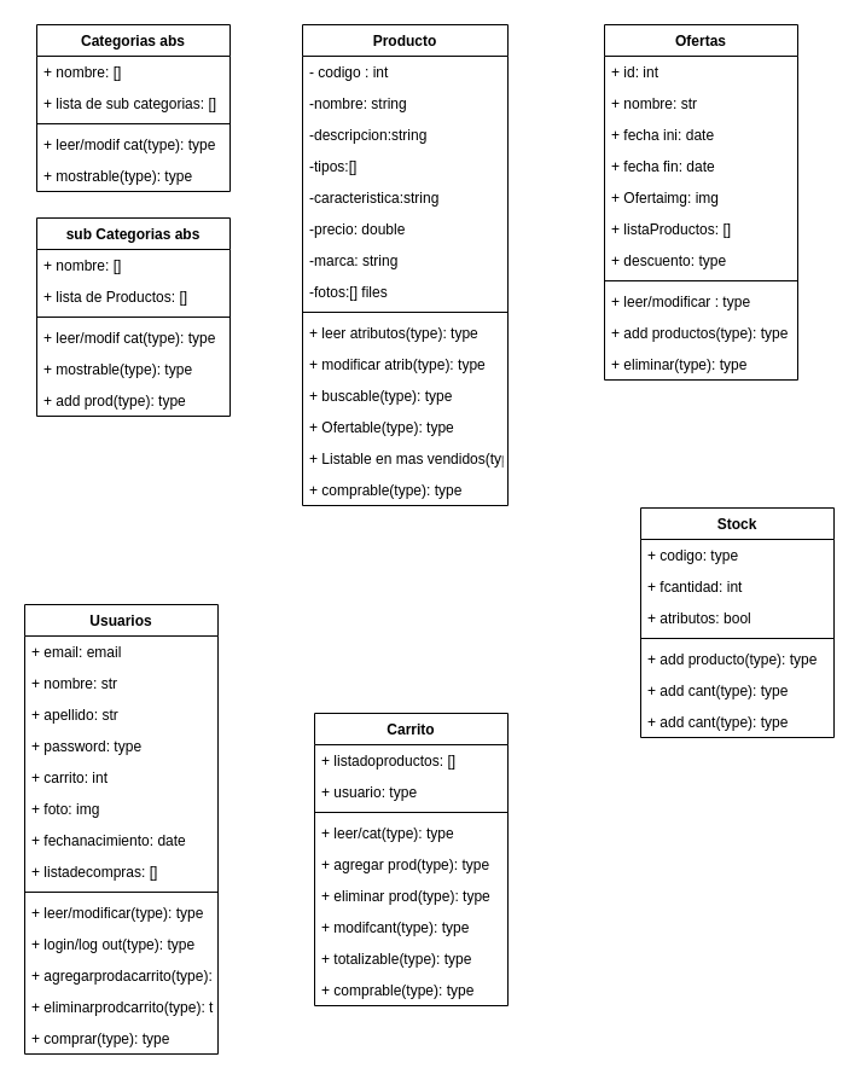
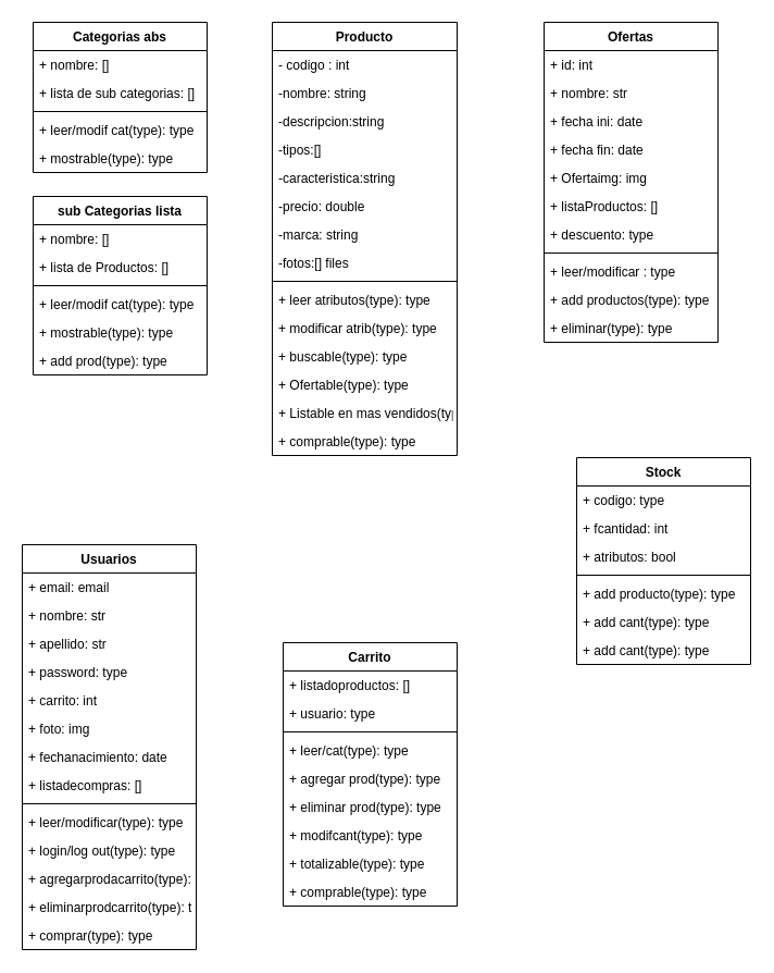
- <mxCell id="69" value="sub Categorias abs" style="swimlane;fontStyle=1;align=center;verticalAlign=top;childLayout=stackLayout;horizontal=1;startSize=26;horizontalStack=0;resizeParent=1;resizeParentMax=0;resizeLast=0;collapsible=1;marginBottom=0;" vertex="1" parent="1"><mxGeometry x="30" y="180" width="160" height="164" as="geometry" /></mxCell>
+ <mxCell id="69" value="sub Categorias lista" style="swimlane;fontStyle=1;align=center;verticalAlign=top;childLayout=stackLayout;horizontal=1;startSize=26;horizontalStack=0;resizeParent=1;resizeParentMax=0;resizeLast=0;collapsible=1;marginBottom=0;" vertex="1" parent="1"><mxGeometry x="30" y="180" width="160" height="164" as="geometry" /></mxCell>
